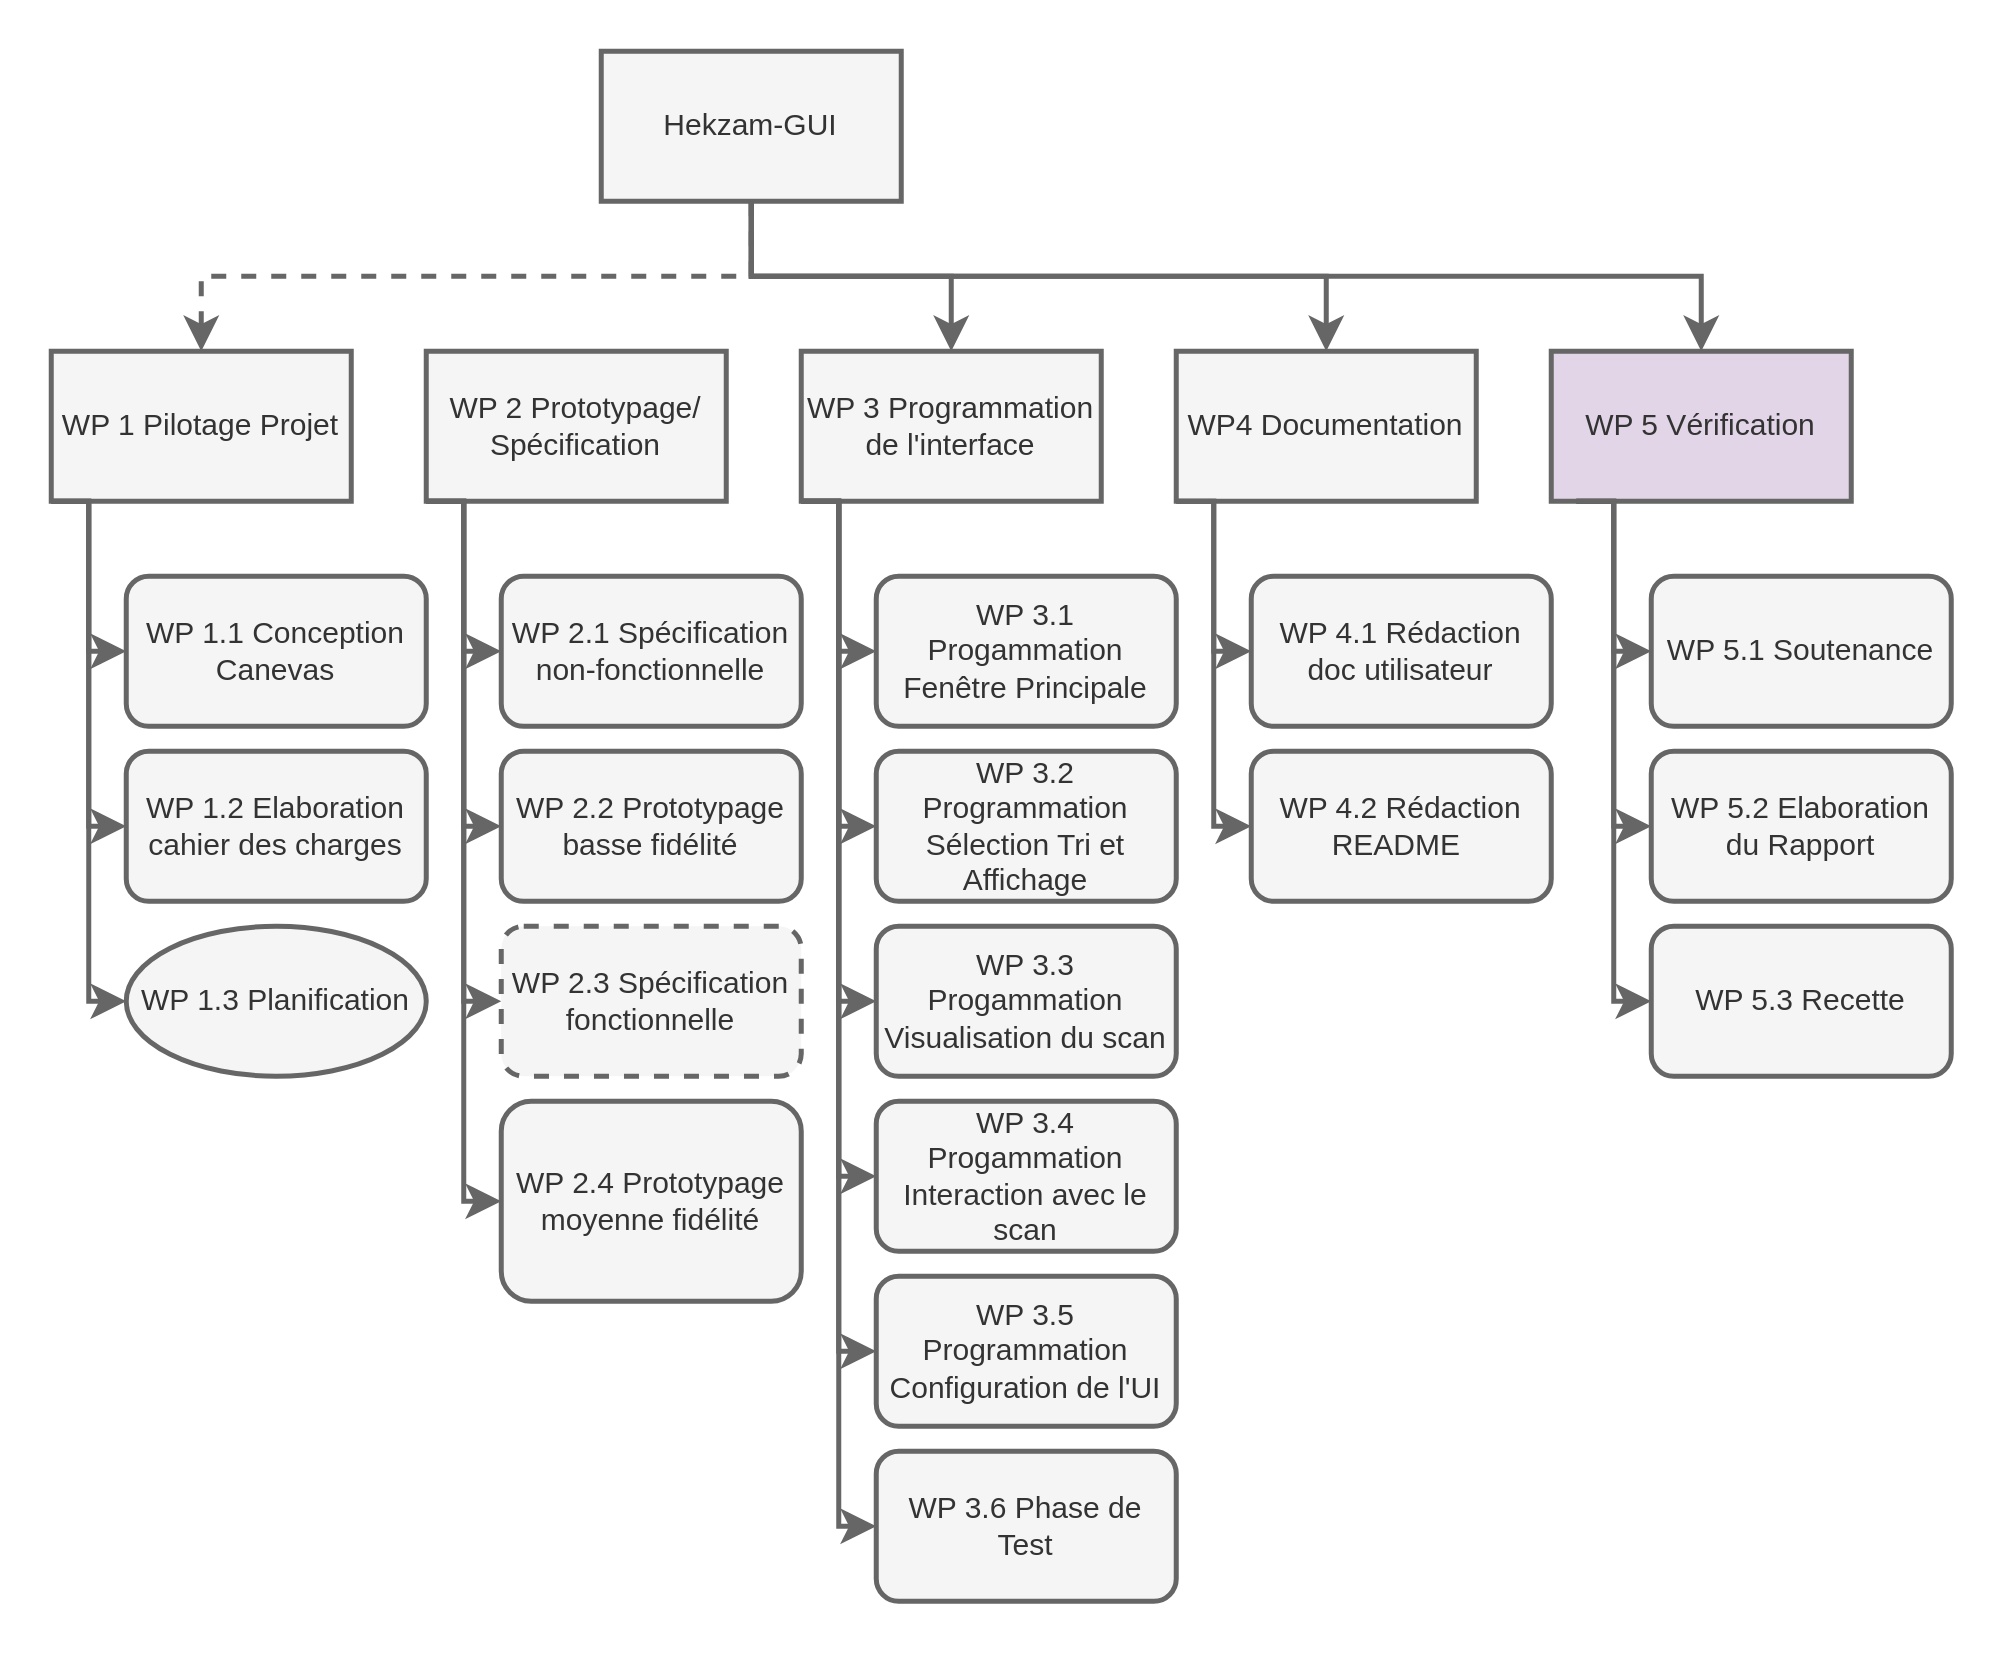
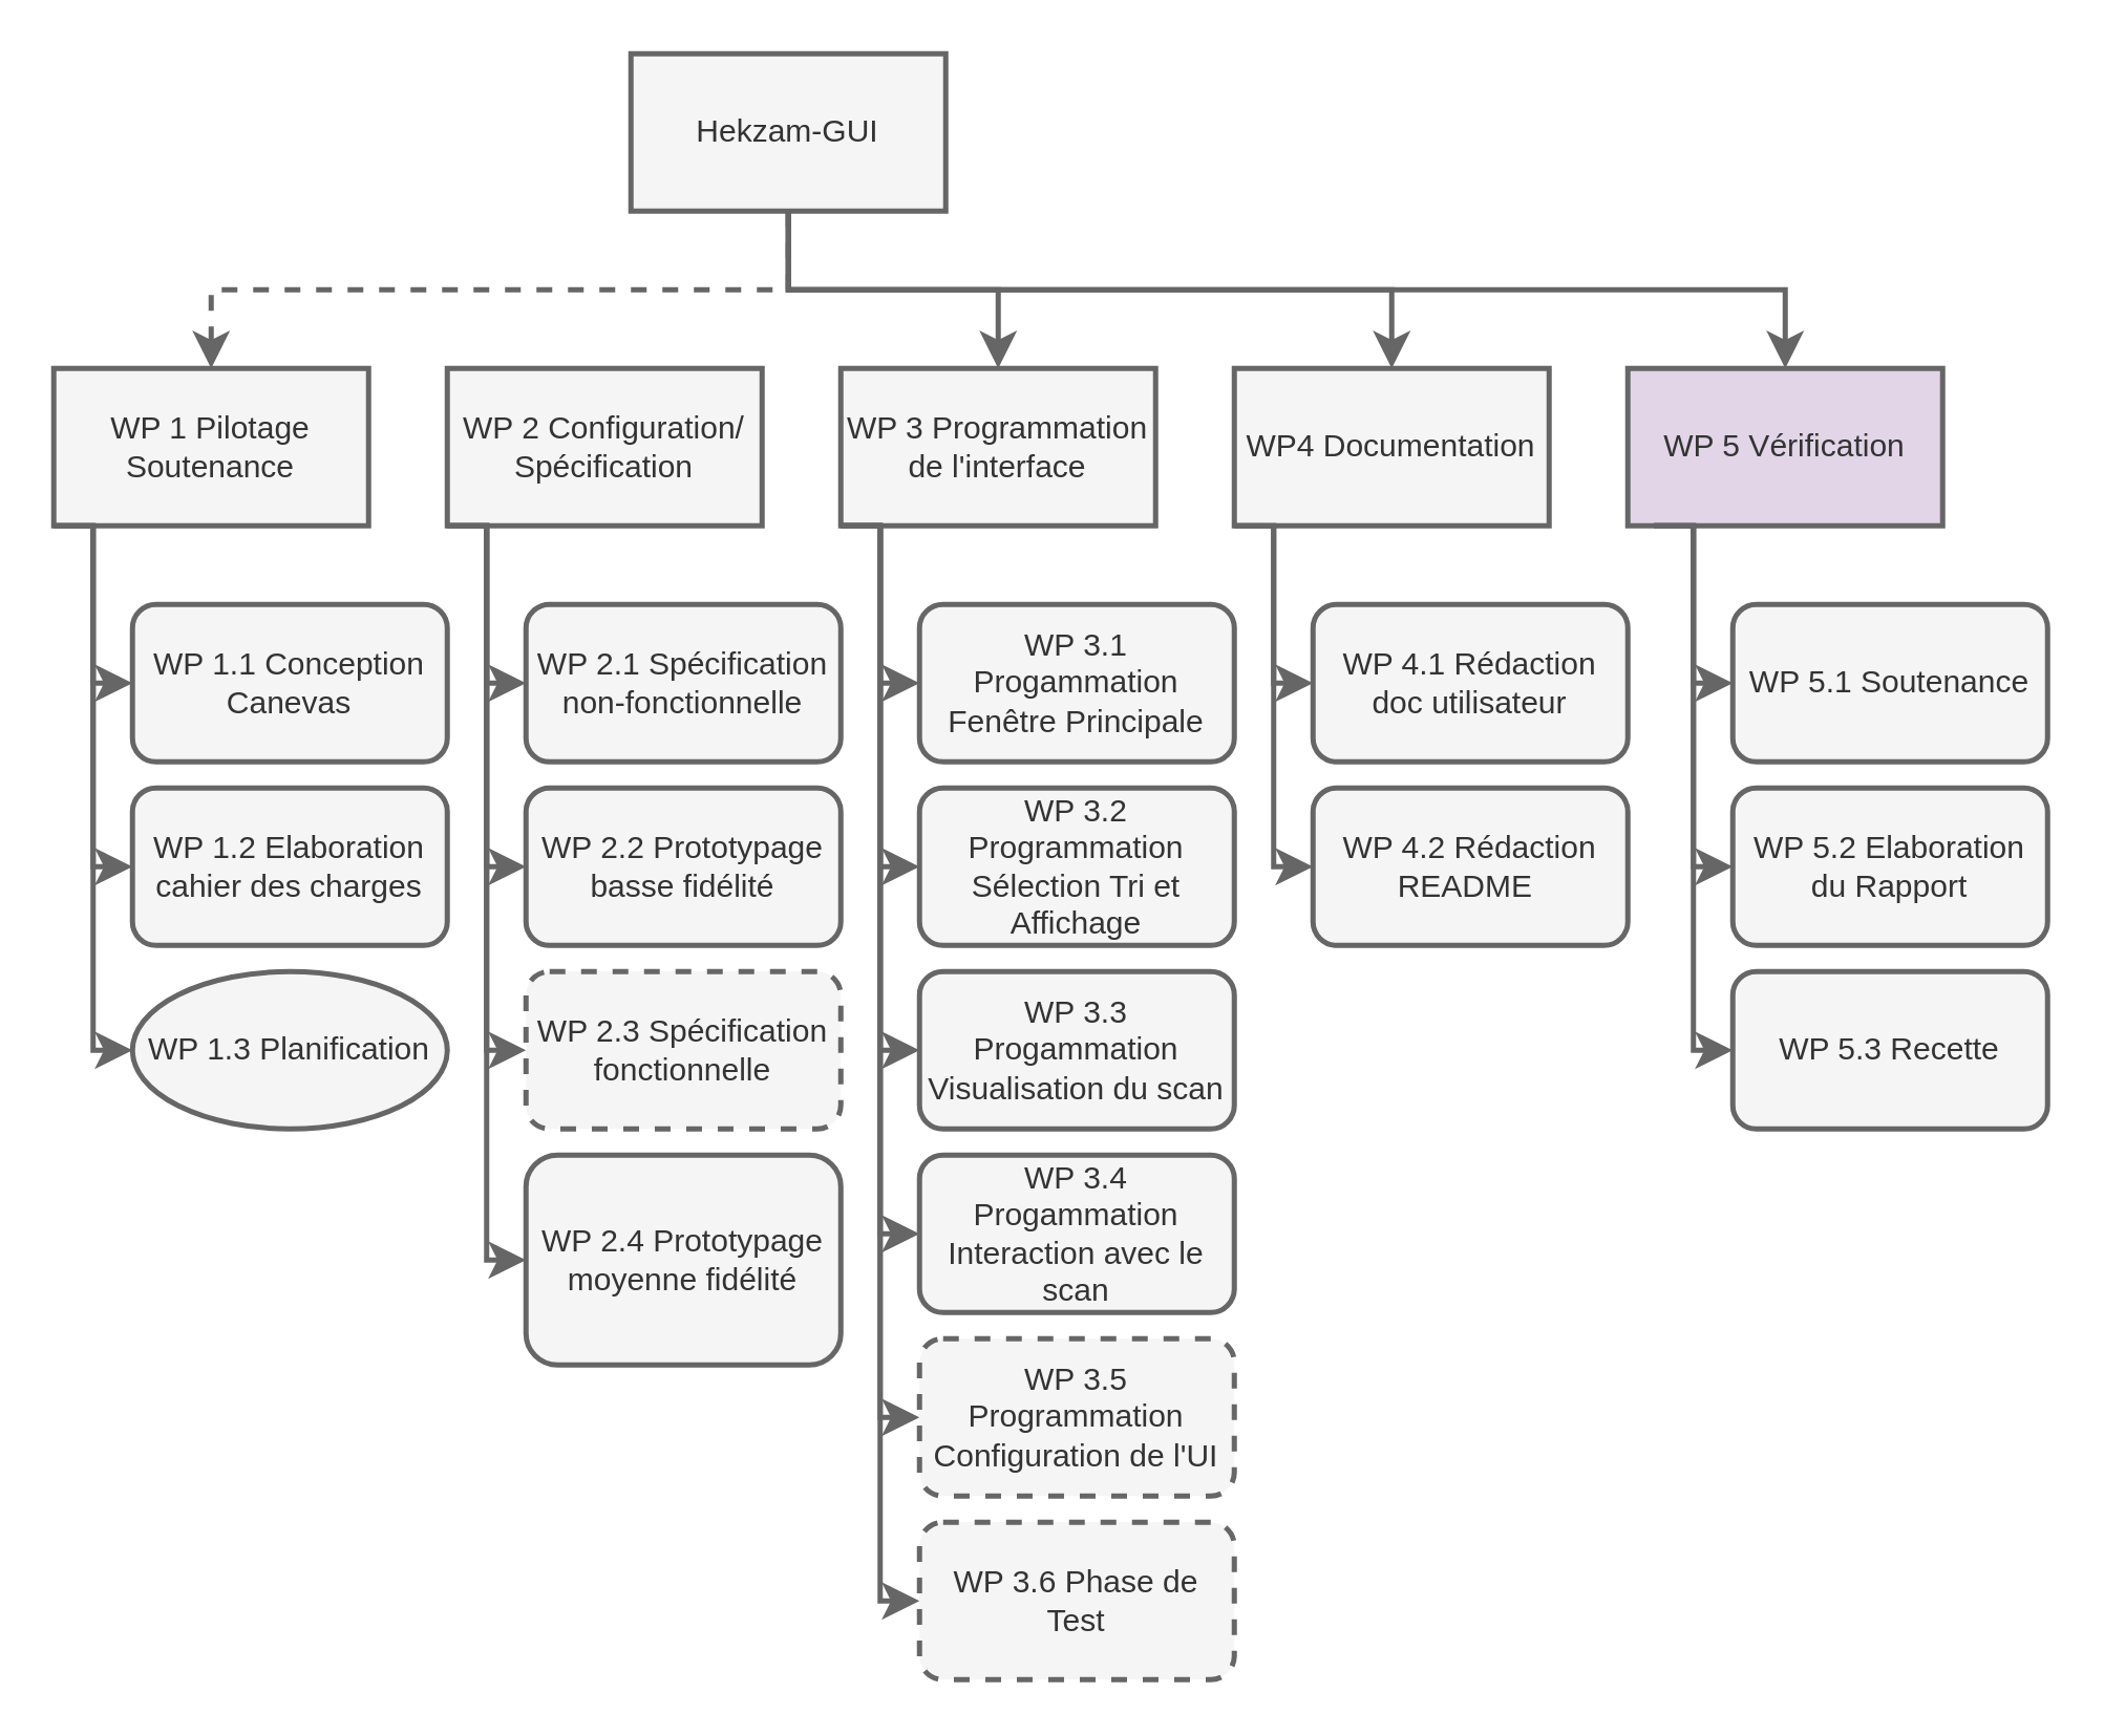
- <mxCell id="18" value="WP 1 Pilotage Projet" style="rounded=0;whiteSpace=wrap;fillColor=#f5f5f5;fontColor=#333333;strokeColor=#666666;strokeWidth=2;html=1;" parent="1" vertex="1"><mxGeometry x="20" y="140" width="120" height="60" as="geometry" /></mxCell>
+ <mxCell id="18" value="WP 1 Pilotage Soutenance" style="rounded=0;whiteSpace=wrap;fillColor=#f5f5f5;fontColor=#333333;strokeColor=#666666;strokeWidth=2;html=1;" parent="1" vertex="1"><mxGeometry x="20" y="140" width="120" height="60" as="geometry" /></mxCell>
- <mxCell id="3" value="WP 2 Prototypage/&lt;br&gt;Spécification" style="rounded=0;whiteSpace=wrap;fillColor=#f5f5f5;fontColor=#333333;strokeColor=#666666;strokeWidth=2;html=1;" parent="1" vertex="1"><mxGeometry x="170" y="140" width="120" height="60" as="geometry" /></mxCell>
+ <mxCell id="3" value="WP 2 Configuration/&lt;br&gt;Spécification" style="rounded=0;whiteSpace=wrap;fillColor=#f5f5f5;fontColor=#333333;strokeColor=#666666;strokeWidth=2;html=1;" parent="1" vertex="1"><mxGeometry x="170" y="140" width="120" height="60" as="geometry" /></mxCell>
- <mxCell id="44" value="WP 3.5 Programmation Configuration de l'UI" style="rounded=1;whiteSpace=wrap;fillColor=#f5f5f5;fontColor=#333333;strokeColor=#666666;strokeWidth=2;html=1;" parent="1" vertex="1"><mxGeometry x="350" y="510" width="120" height="60" as="geometry" /></mxCell>
+ <mxCell id="44" value="WP 3.5 Programmation Configuration de l'UI" style="rounded=1;whiteSpace=wrap;fillColor=#f5f5f5;fontColor=#333333;strokeColor=#666666;strokeWidth=2;html=1;dashed=1;" parent="1" vertex="1"><mxGeometry x="350" y="510" width="120" height="60" as="geometry" /></mxCell>
- <mxCell id="47" value="WP 3.6 Phase de&lt;br&gt;Test" style="rounded=1;whiteSpace=wrap;fillColor=#f5f5f5;fontColor=#333333;strokeColor=#666666;strokeWidth=2;html=1;" parent="1" vertex="1"><mxGeometry x="350" y="580" width="120" height="60" as="geometry" /></mxCell>
+ <mxCell id="47" value="WP 3.6 Phase de&lt;br&gt;Test" style="rounded=1;whiteSpace=wrap;fillColor=#f5f5f5;fontColor=#333333;strokeColor=#666666;strokeWidth=2;html=1;dashed=1;" parent="1" vertex="1"><mxGeometry x="350" y="580" width="120" height="60" as="geometry" /></mxCell>
